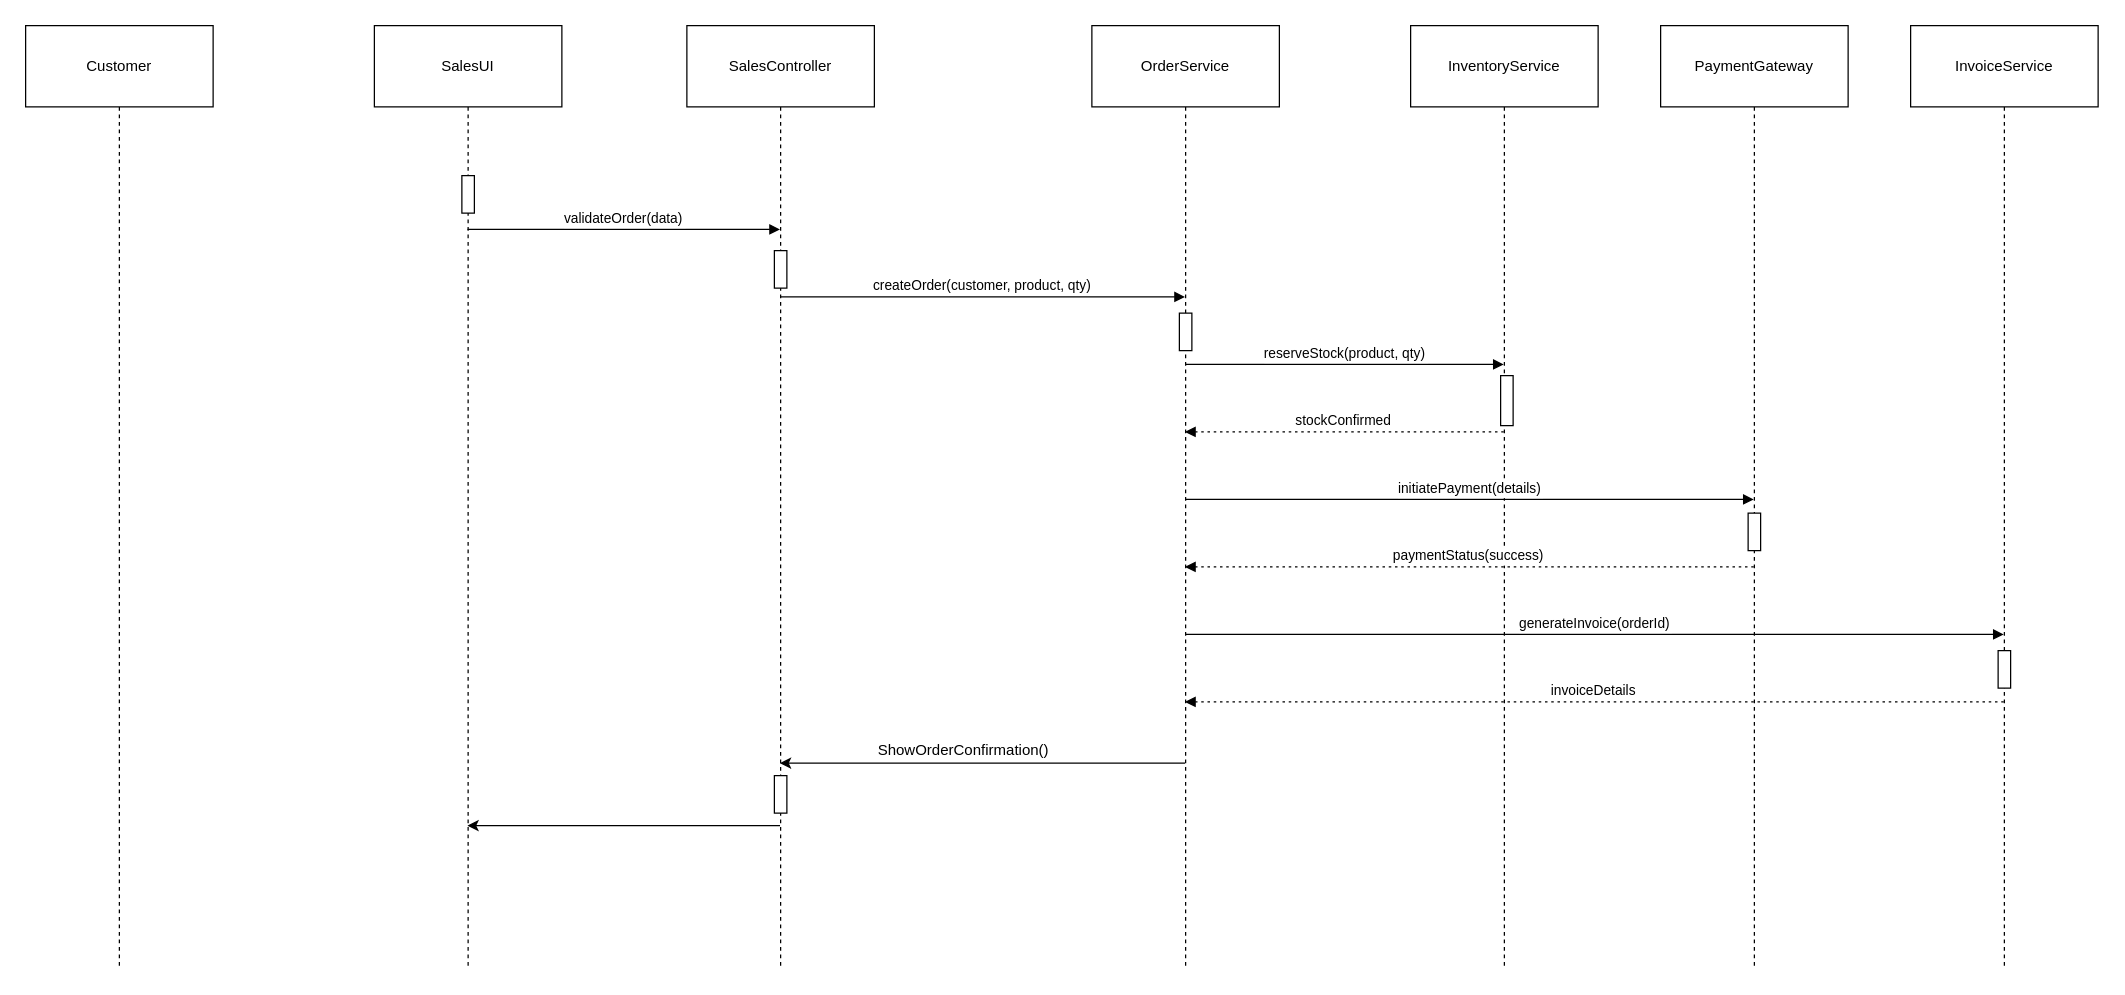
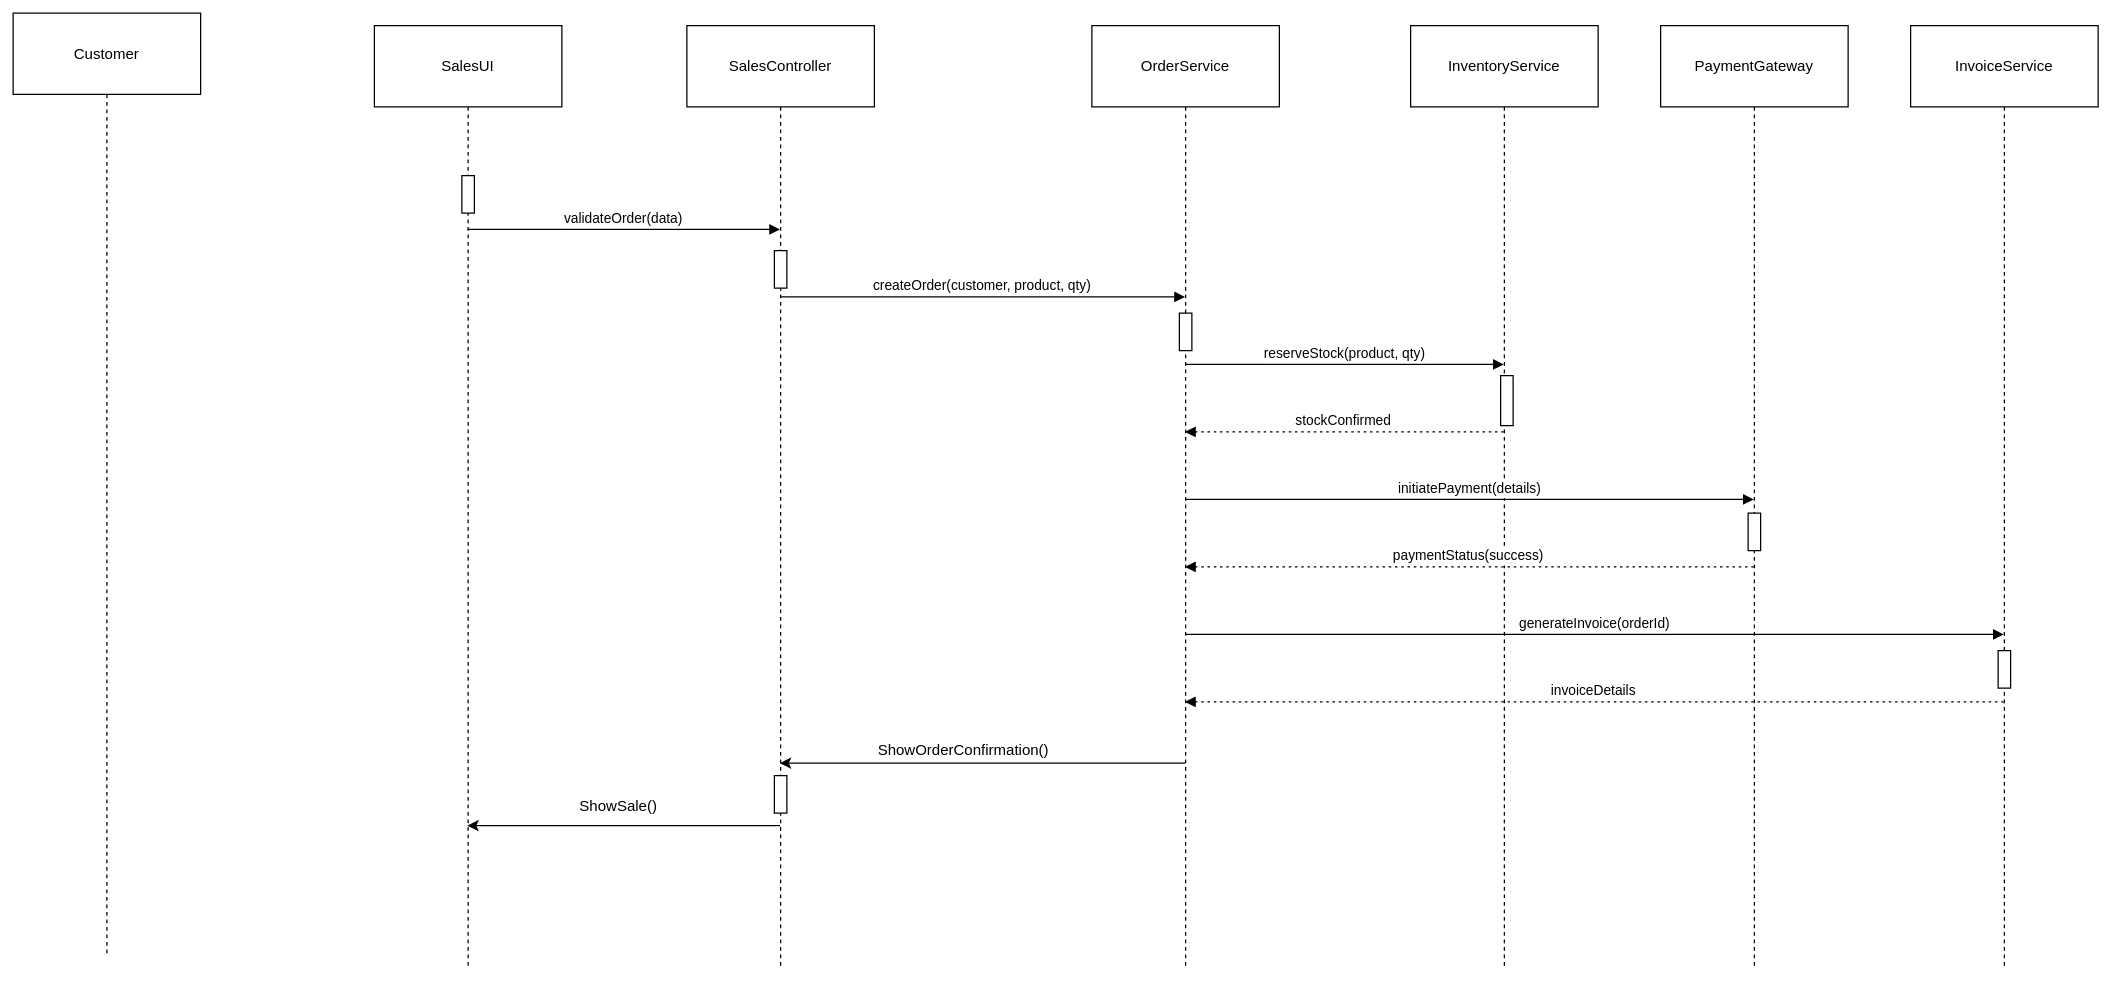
- <mxCell id="2" value="Customer" style="shape=umlLifeline;perimeter=lifelinePerimeter;whiteSpace=wrap;container=1;dropTarget=0;collapsible=0;recursiveResize=0;outlineConnect=0;portConstraint=eastwest;newEdgeStyle={&quot;edgeStyle&quot;:&quot;elbowEdgeStyle&quot;,&quot;elbow&quot;:&quot;vertical&quot;,&quot;curved&quot;:0,&quot;rounded&quot;:0};size=65;" parent="1" vertex="1"><mxGeometry x="20" y="20" width="150" height="754" as="geometry" /></mxCell>
+ <mxCell id="2" value="Customer" style="shape=umlLifeline;perimeter=lifelinePerimeter;whiteSpace=wrap;container=1;dropTarget=0;collapsible=0;recursiveResize=0;outlineConnect=0;portConstraint=eastwest;newEdgeStyle={&quot;edgeStyle&quot;:&quot;elbowEdgeStyle&quot;,&quot;elbow&quot;:&quot;vertical&quot;,&quot;curved&quot;:0,&quot;rounded&quot;:0};size=65;" parent="1" vertex="1"><mxGeometry x="10" y="10" width="150" height="754" as="geometry" /></mxCell>
+ <mxCell id="27" value="ShowSale()" style="text;html=1;align=center;verticalAlign=middle;resizable=0;points=[];autosize=1;strokeColor=none;fillColor=none;" vertex="1" parent="1"><mxGeometry x="449" y="630" width="90" height="30" as="geometry" /></mxCell>
